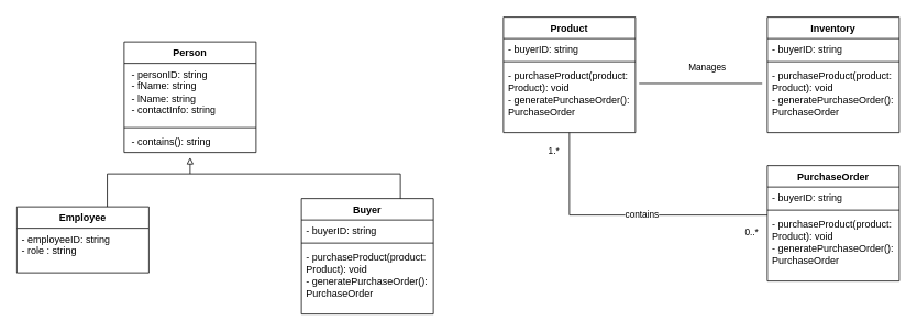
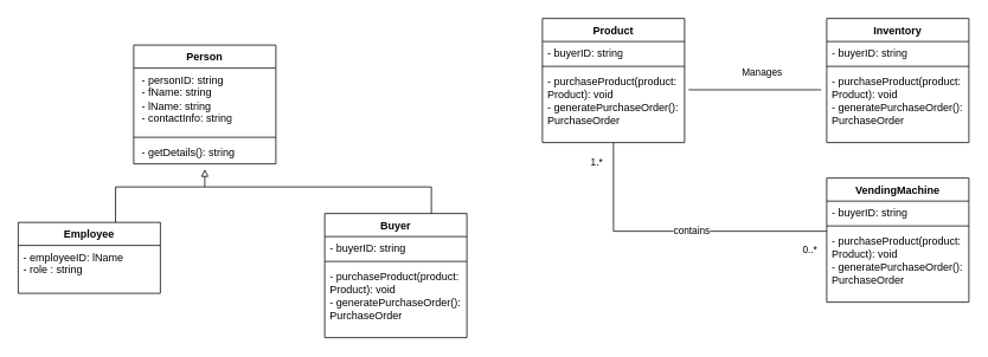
- <mxCell id="5" value="&amp;nbsp;- contains(): string" style="text;strokeColor=none;fillColor=none;align=left;verticalAlign=top;spacingLeft=4;spacingRight=4;overflow=hidden;rotatable=0;points=[[0,0.5],[1,0.5]];portConstraint=eastwest;whiteSpace=wrap;html=1;" vertex="1" parent="2"><mxGeometry y="108" width="160" height="26" as="geometry" /></mxCell>
+ <mxCell id="5" value="&amp;nbsp;- getDetails(): string" style="text;strokeColor=none;fillColor=none;align=left;verticalAlign=top;spacingLeft=4;spacingRight=4;overflow=hidden;rotatable=0;points=[[0,0.5],[1,0.5]];portConstraint=eastwest;whiteSpace=wrap;html=1;" vertex="1" parent="2"><mxGeometry y="108" width="160" height="26" as="geometry" /></mxCell>
- <mxCell id="23" value="PurchaseOrder" style="swimlane;fontStyle=1;align=center;verticalAlign=top;childLayout=stackLayout;horizontal=1;startSize=26;horizontalStack=0;resizeParent=1;resizeParentMax=0;resizeLast=0;collapsible=1;marginBottom=0;whiteSpace=wrap;html=1;" vertex="1" parent="1"><mxGeometry x="930" y="200" width="160" height="140" as="geometry" /></mxCell>
+ <mxCell id="23" value="VendingMachine" style="swimlane;fontStyle=1;align=center;verticalAlign=top;childLayout=stackLayout;horizontal=1;startSize=26;horizontalStack=0;resizeParent=1;resizeParentMax=0;resizeLast=0;collapsible=1;marginBottom=0;whiteSpace=wrap;html=1;" vertex="1" parent="1"><mxGeometry x="930" y="200" width="160" height="140" as="geometry" /></mxCell>
- <mxCell id="7" value="- employeeID: string&lt;div&gt;- role : string&lt;/div&gt;" style="text;strokeColor=none;fillColor=none;align=left;verticalAlign=top;spacingLeft=4;spacingRight=4;overflow=hidden;rotatable=0;points=[[0,0.5],[1,0.5]];portConstraint=eastwest;whiteSpace=wrap;html=1;" vertex="1" parent="6"><mxGeometry y="26" width="160" height="54" as="geometry" /></mxCell>
+ <mxCell id="7" value="- employeeID: lName&lt;div&gt;- role : string&lt;/div&gt;" style="text;strokeColor=none;fillColor=none;align=left;verticalAlign=top;spacingLeft=4;spacingRight=4;overflow=hidden;rotatable=0;points=[[0,0.5],[1,0.5]];portConstraint=eastwest;whiteSpace=wrap;html=1;" vertex="1" parent="6"><mxGeometry y="26" width="160" height="54" as="geometry" /></mxCell>
